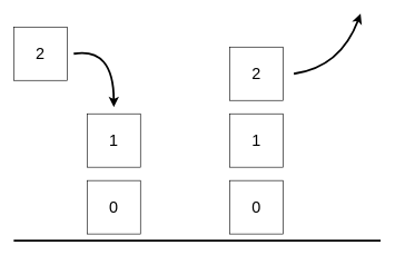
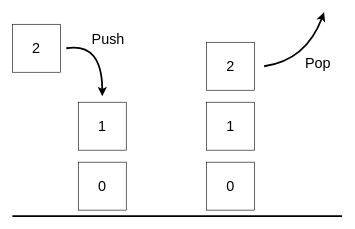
+ <mxCell id="6" value="&lt;span style=&quot;font-size: 24px;&quot;&gt;Push&lt;/span&gt;" style="text;html=1;strokeColor=none;fillColor=none;align=center;verticalAlign=middle;whiteSpace=wrap;rounded=0;" parent="1" vertex="1"><mxGeometry x="150" y="50" width="60" height="30" as="geometry" /></mxCell>
+ <mxCell id="11" value="&lt;font style=&quot;font-size: 24px;&quot;&gt;Pop&lt;/font&gt;" style="text;html=1;strokeColor=none;fillColor=none;align=center;verticalAlign=middle;whiteSpace=wrap;rounded=0;" parent="1" vertex="1"><mxGeometry x="500" y="90" width="60" height="30" as="geometry" /></mxCell>
